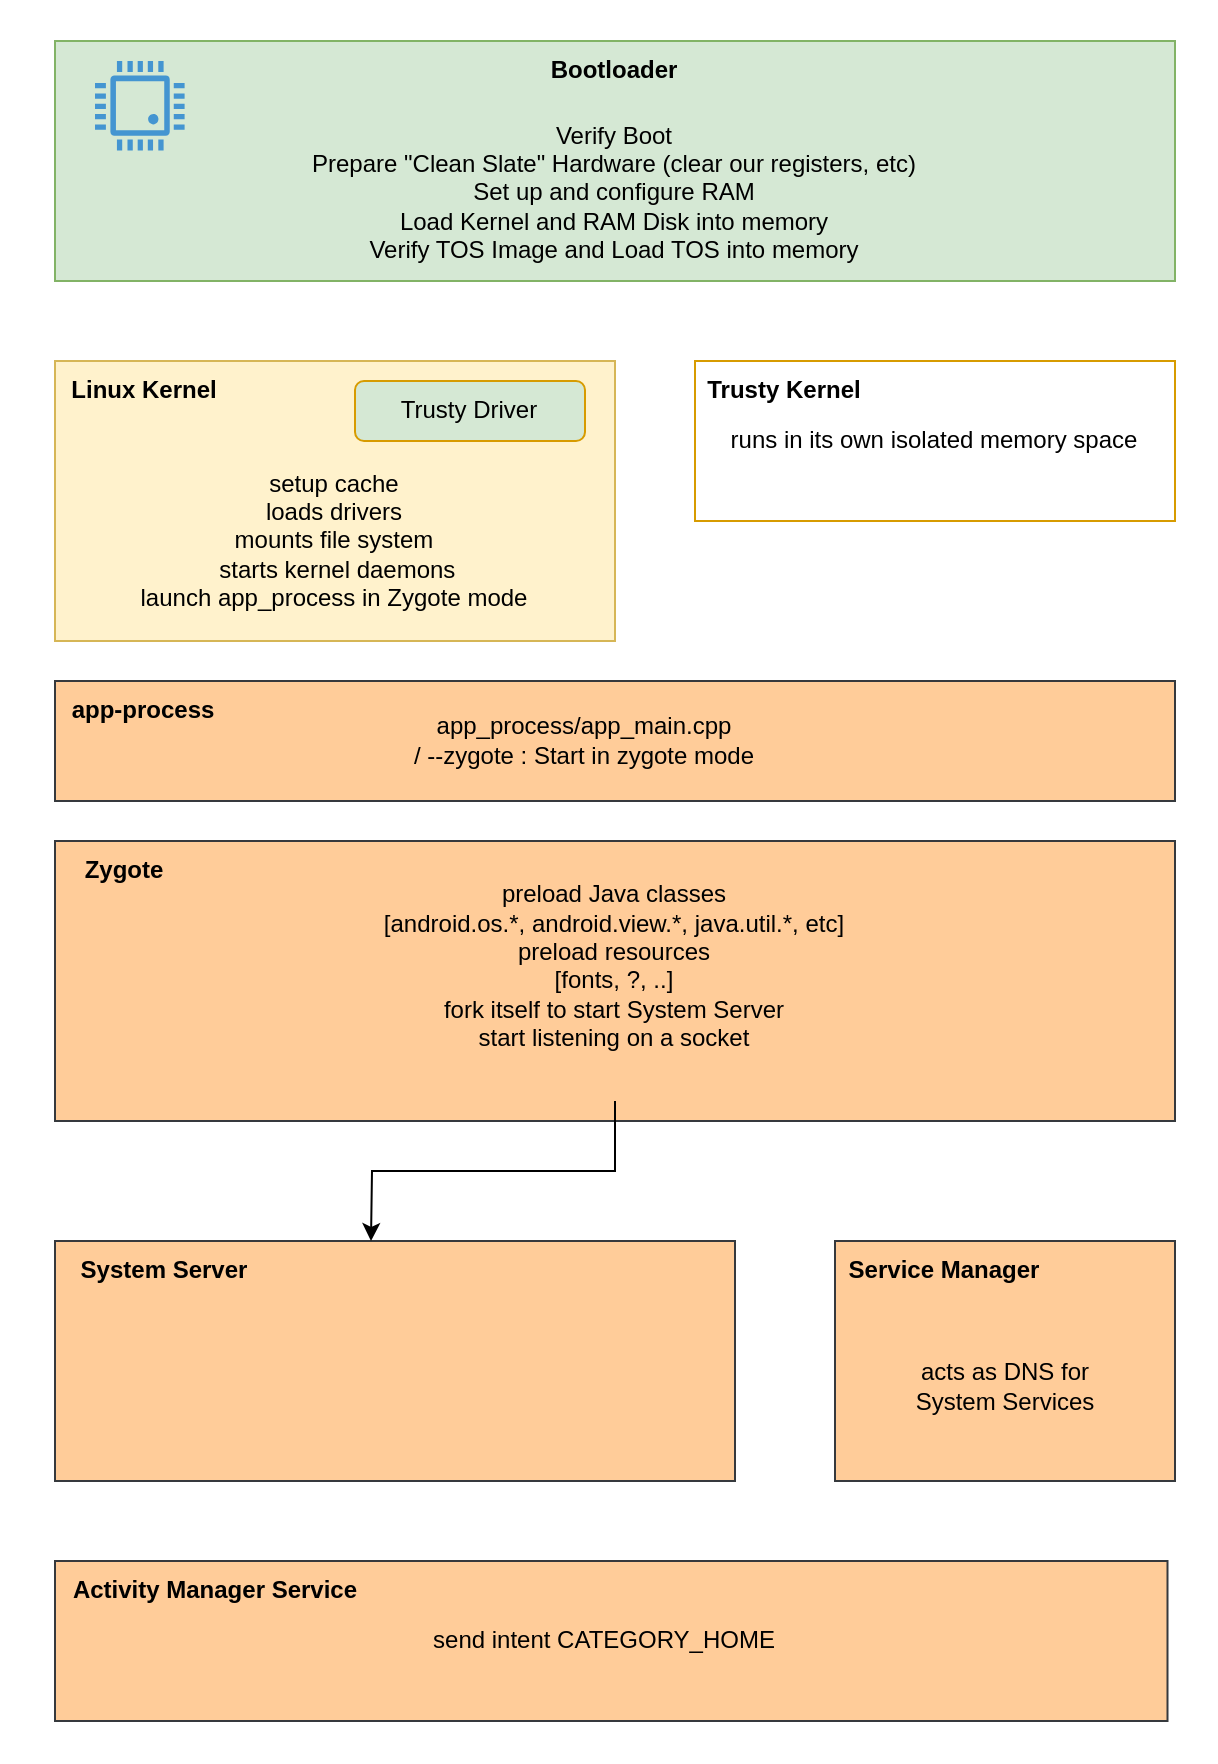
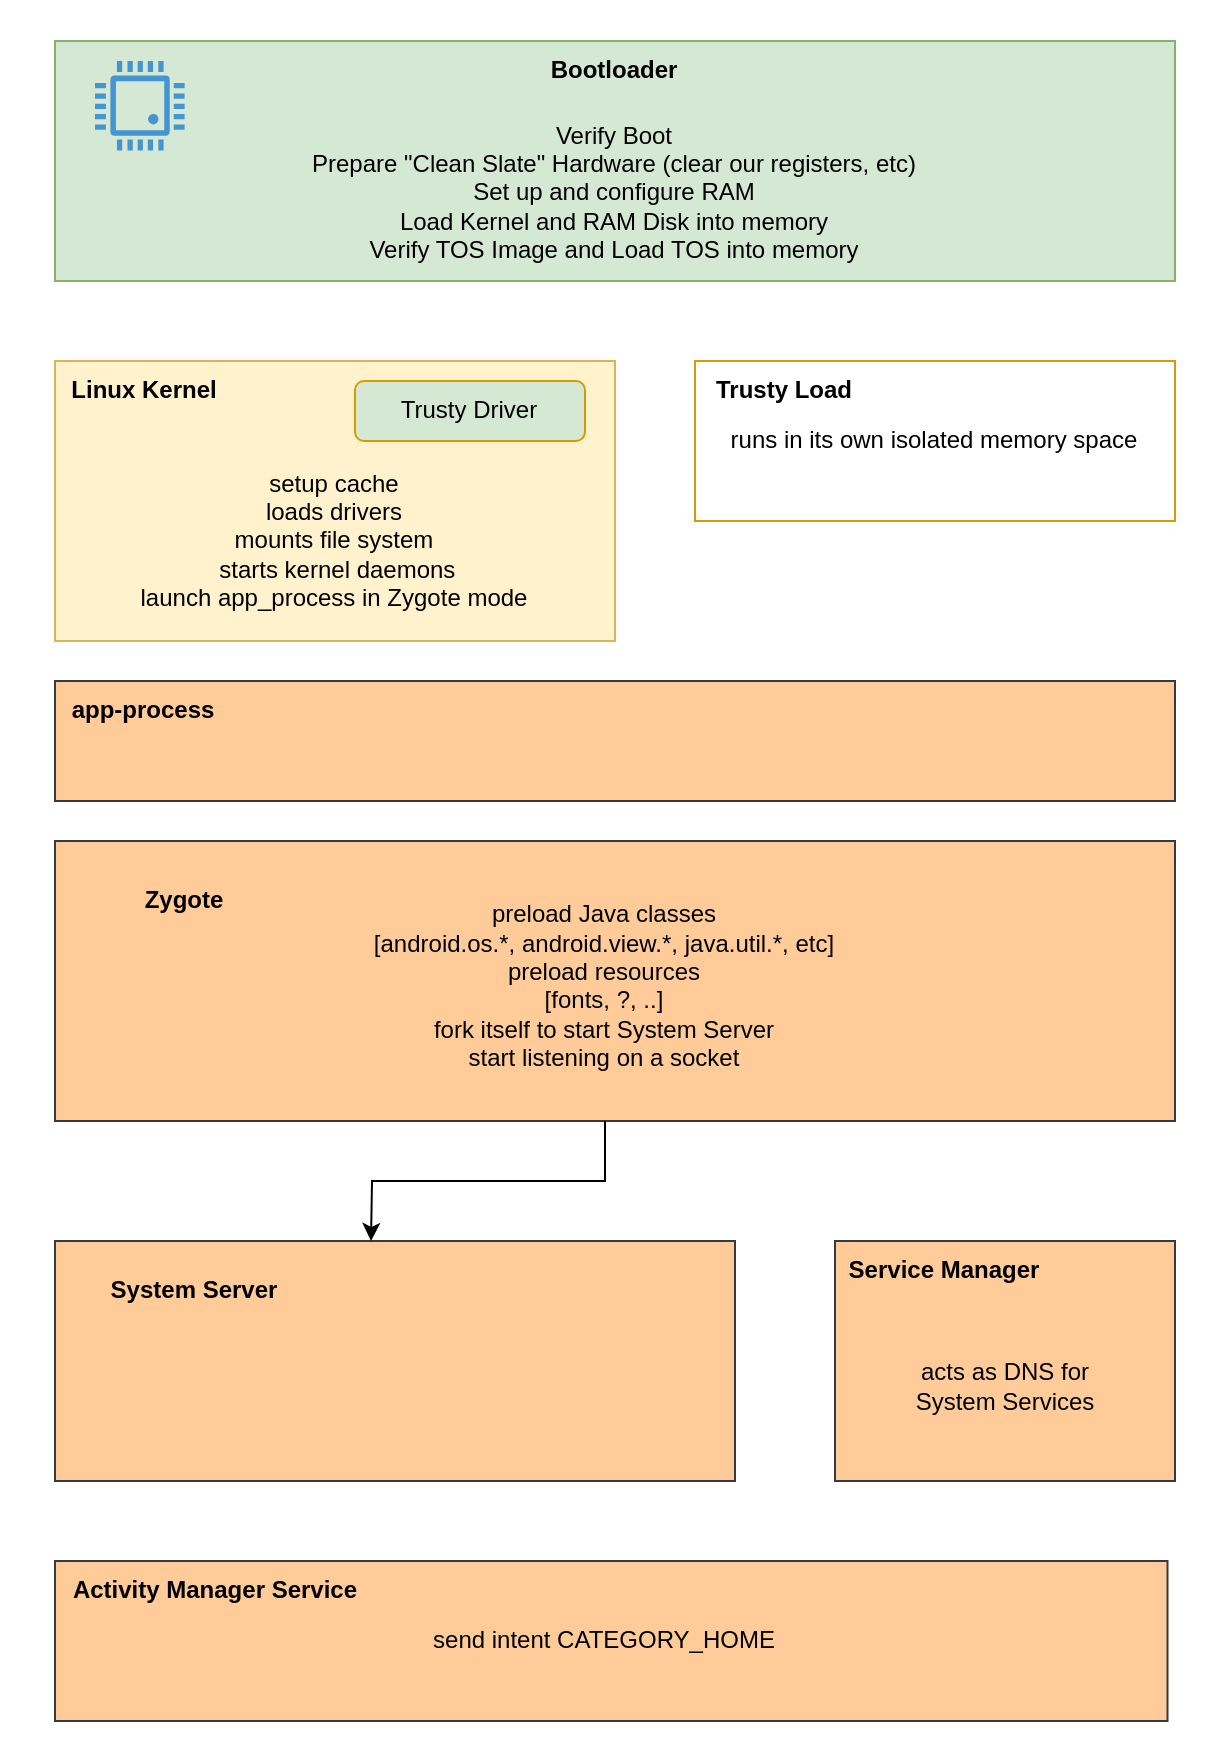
- <mxCell id="10" value="&lt;b&gt;Trusty Kernel&lt;/b&gt;" style="text;html=1;align=center;verticalAlign=middle;whiteSpace=wrap;rounded=0;" vertex="1" parent="1"><mxGeometry x="337" y="180" width="110" height="30" as="geometry" /></mxCell>
+ <mxCell id="10" value="&lt;b&gt;Trusty Load&lt;/b&gt;" style="text;html=1;align=center;verticalAlign=middle;whiteSpace=wrap;rounded=0;" vertex="1" parent="1"><mxGeometry x="337" y="180" width="110" height="30" as="geometry" /></mxCell>
- <mxCell id="23" value="&lt;div&gt;&lt;span class=&quot;Breadcrumbs-crumb&quot;&gt;app_process/app_main.cpp&lt;/span&gt;&lt;/div&gt;&lt;div&gt;&lt;span class=&quot;com&quot;&gt;/ --zygote : Start in zygote mode&lt;/span&gt;&lt;/div&gt;" style="text;html=1;align=center;verticalAlign=middle;whiteSpace=wrap;rounded=0;" vertex="1" parent="1"><mxGeometry x="152" y="355" width="280" height="30" as="geometry" /></mxCell>
- <mxCell id="12" value="&lt;b&gt;Zygote&lt;/b&gt;" style="text;html=1;align=center;verticalAlign=middle;whiteSpace=wrap;rounded=0;" vertex="1" parent="1"><mxGeometry x="27" y="420" width="70" height="30" as="geometry" /></mxCell>
+ <mxCell id="12" value="&lt;b&gt;Zygote&lt;/b&gt;" style="text;html=1;align=center;verticalAlign=middle;whiteSpace=wrap;rounded=0;" vertex="1" parent="1"><mxGeometry x="57" y="435" width="70" height="30" as="geometry" /></mxCell>
- <mxCell id="14" value="&lt;div&gt;preload Java classes&lt;/div&gt;&lt;div&gt;[android.os.*, android.view.*, java.util.*, etc]&lt;/div&gt;&lt;div&gt;preload resources&lt;/div&gt;&lt;div&gt;[fonts, ?, ..]&lt;/div&gt;&lt;div&gt;fork itself to start System Server&lt;/div&gt;&lt;div&gt;start listening on a socket&lt;/div&gt;&lt;div&gt;&lt;br&gt;&lt;/div&gt;" style="text;html=1;align=center;verticalAlign=middle;whiteSpace=wrap;rounded=0;" vertex="1" parent="1"><mxGeometry x="142" y="430" width="330" height="120" as="geometry" /></mxCell>
+ <mxCell id="14" value="&lt;div&gt;preload Java classes&lt;/div&gt;&lt;div&gt;[android.os.*, android.view.*, java.util.*, etc]&lt;/div&gt;&lt;div&gt;preload resources&lt;/div&gt;&lt;div&gt;[fonts, ?, ..]&lt;/div&gt;&lt;div&gt;fork itself to start System Server&lt;/div&gt;&lt;div&gt;start listening on a socket&lt;/div&gt;&lt;div&gt;&lt;br&gt;&lt;/div&gt;" style="text;html=1;align=center;verticalAlign=middle;whiteSpace=wrap;rounded=0;" vertex="1" parent="1"><mxGeometry x="137" y="440" width="330" height="120" as="geometry" /></mxCell>
- <mxCell id="16" value="&lt;b&gt;System Server&lt;/b&gt;" style="text;html=1;align=center;verticalAlign=middle;whiteSpace=wrap;rounded=0;" vertex="1" parent="1"><mxGeometry x="27" y="620" width="110" height="30" as="geometry" /></mxCell>
+ <mxCell id="16" value="&lt;b&gt;System Server&lt;/b&gt;" style="text;html=1;align=center;verticalAlign=middle;whiteSpace=wrap;rounded=0;" vertex="1" parent="1"><mxGeometry x="42" y="630" width="110" height="30" as="geometry" /></mxCell>
